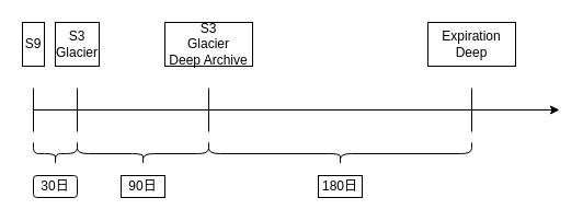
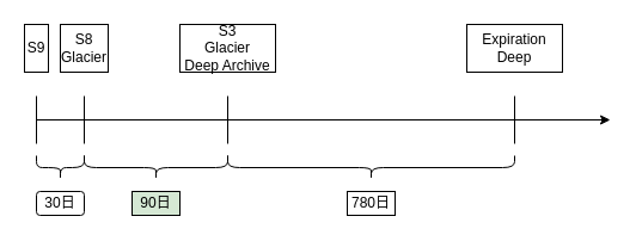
- <mxCell id="14" value="S3&lt;div&gt;Glacier&lt;/div&gt;" style="rounded=0;whiteSpace=wrap;html=1;" vertex="1" parent="1"><mxGeometry x="50" y="20" width="40" height="40" as="geometry" /></mxCell>
+ <mxCell id="14" value="S8&lt;div&gt;Glacier&lt;/div&gt;" style="rounded=0;whiteSpace=wrap;html=1;" vertex="1" parent="1"><mxGeometry x="50" y="20" width="40" height="40" as="geometry" /></mxCell>
- <mxCell id="11" value="90日" style="rounded=0;whiteSpace=wrap;html=1;" vertex="1" parent="1"><mxGeometry x="110" y="160" width="40" height="20" as="geometry" /></mxCell>
+ <mxCell id="11" value="90日" style="rounded=0;whiteSpace=wrap;html=1;fillColor=#d5e8d4;" vertex="1" parent="1"><mxGeometry x="110" y="160" width="40" height="20" as="geometry" /></mxCell>
- <mxCell id="12" value="180日" style="rounded=0;whiteSpace=wrap;html=1;" vertex="1" parent="1"><mxGeometry x="290" y="160" width="40" height="20" as="geometry" /></mxCell>
+ <mxCell id="12" value="780日" style="rounded=0;whiteSpace=wrap;html=1;" vertex="1" parent="1"><mxGeometry x="290" y="160" width="40" height="20" as="geometry" /></mxCell>
